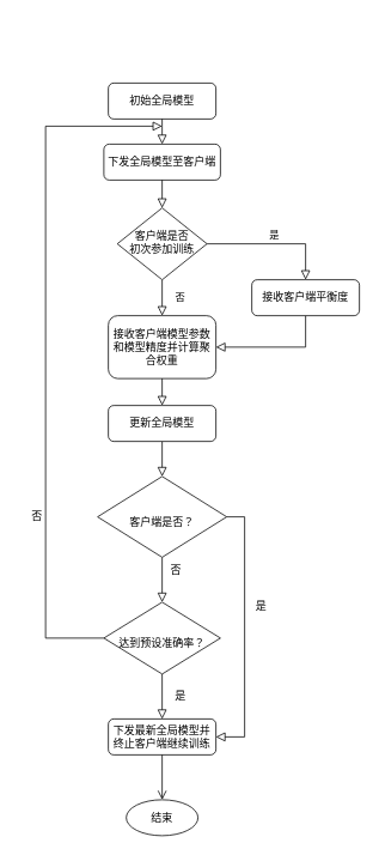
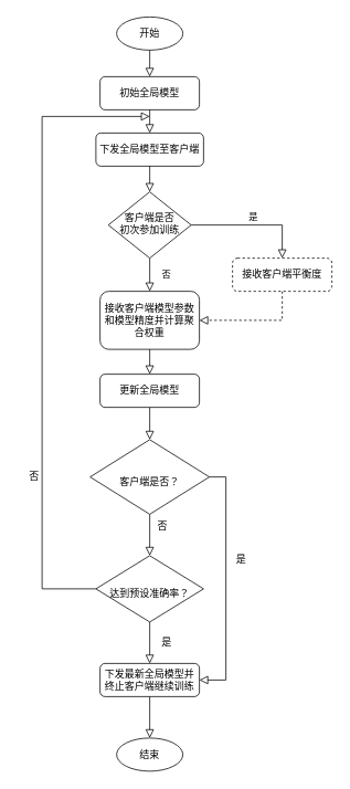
+ <mxCell id="6" value="开始" style="ellipse;whiteSpace=wrap;html=1;" parent="1" vertex="1"><mxGeometry x="140" y="20" width="80" height="40" as="geometry" /></mxCell>
+ <mxCell id="7" value="" style="rounded=0;html=1;jettySize=auto;orthogonalLoop=1;fontSize=11;endArrow=block;endFill=0;endSize=8;strokeWidth=1;shadow=0;labelBackgroundColor=none;edgeStyle=orthogonalEdgeStyle;entryX=0.5;entryY=0;entryDx=0;entryDy=0;exitX=0.5;exitY=1;exitDx=0;exitDy=0;" parent="1" source="6" target="2" edge="1"><mxGeometry relative="1" as="geometry"><mxPoint x="179.76" y="54" as="sourcePoint" /><mxPoint x="180" y="94" as="targetPoint" /><Array as="points" /></mxGeometry></mxCell>
- <mxCell id="12" value="接收客户端平衡度" style="rounded=1;whiteSpace=wrap;html=1;fontSize=12;glass=0;strokeWidth=1;shadow=0;" parent="1" vertex="1"><mxGeometry x="280" y="311" width="120" height="40" as="geometry" /></mxCell>
+ <mxCell id="12" value="接收客户端平衡度" style="rounded=1;whiteSpace=wrap;html=1;fontSize=12;glass=0;strokeWidth=1;shadow=0;dashed=1;" parent="1" vertex="1"><mxGeometry x="280" y="311" width="120" height="40" as="geometry" /></mxCell>
- <mxCell id="11" style="edgeStyle=orthogonalEdgeStyle;rounded=0;orthogonalLoop=1;jettySize=auto;html=1;exitX=0.5;exitY=1;exitDx=0;exitDy=0;entryX=1;entryY=0.5;entryDx=0;entryDy=0;labelBackgroundColor=none;endArrow=block;endFill=0;endSize=8;strokeWidth=1;shadow=0;" parent="1" source="12" target="13" edge="1"><mxGeometry relative="1" as="geometry" /></mxCell>
+ <mxCell id="11" style="edgeStyle=orthogonalEdgeStyle;rounded=0;orthogonalLoop=1;jettySize=auto;html=1;exitX=0.5;exitY=1;exitDx=0;exitDy=0;entryX=1;entryY=0.5;entryDx=0;entryDy=0;labelBackgroundColor=none;endArrow=block;endFill=0;endSize=8;strokeWidth=1;shadow=0;dashed=1;" parent="1" source="12" target="13" edge="1"><mxGeometry relative="1" as="geometry" /></mxCell>
- <mxCell id="25" value="" style="rounded=0;html=1;jettySize=auto;orthogonalLoop=1;fontSize=11;endArrow=open;endFill=0;endSize=8;strokeWidth=1;shadow=0;labelBackgroundColor=none;edgeStyle=orthogonalEdgeStyle;entryX=0.5;entryY=0;entryDx=0;entryDy=0;exitX=0.5;exitY=1;exitDx=0;exitDy=0;" parent="1" source="23" target="24" edge="1"><mxGeometry relative="1" as="geometry"><mxPoint x="179.8" y="691" as="sourcePoint" /><mxPoint x="180" y="731" as="targetPoint" /><Array as="points" /></mxGeometry></mxCell>
+ <mxCell id="25" value="" style="rounded=0;html=1;jettySize=auto;orthogonalLoop=1;fontSize=11;endArrow=block;endFill=0;endSize=8;strokeWidth=1;shadow=0;labelBackgroundColor=none;edgeStyle=orthogonalEdgeStyle;entryX=0.5;entryY=0;entryDx=0;entryDy=0;exitX=0.5;exitY=1;exitDx=0;exitDy=0;" parent="1" source="23" target="24" edge="1"><mxGeometry relative="1" as="geometry"><mxPoint x="179.8" y="691" as="sourcePoint" /><mxPoint x="180" y="731" as="targetPoint" /><Array as="points" /></mxGeometry></mxCell>
